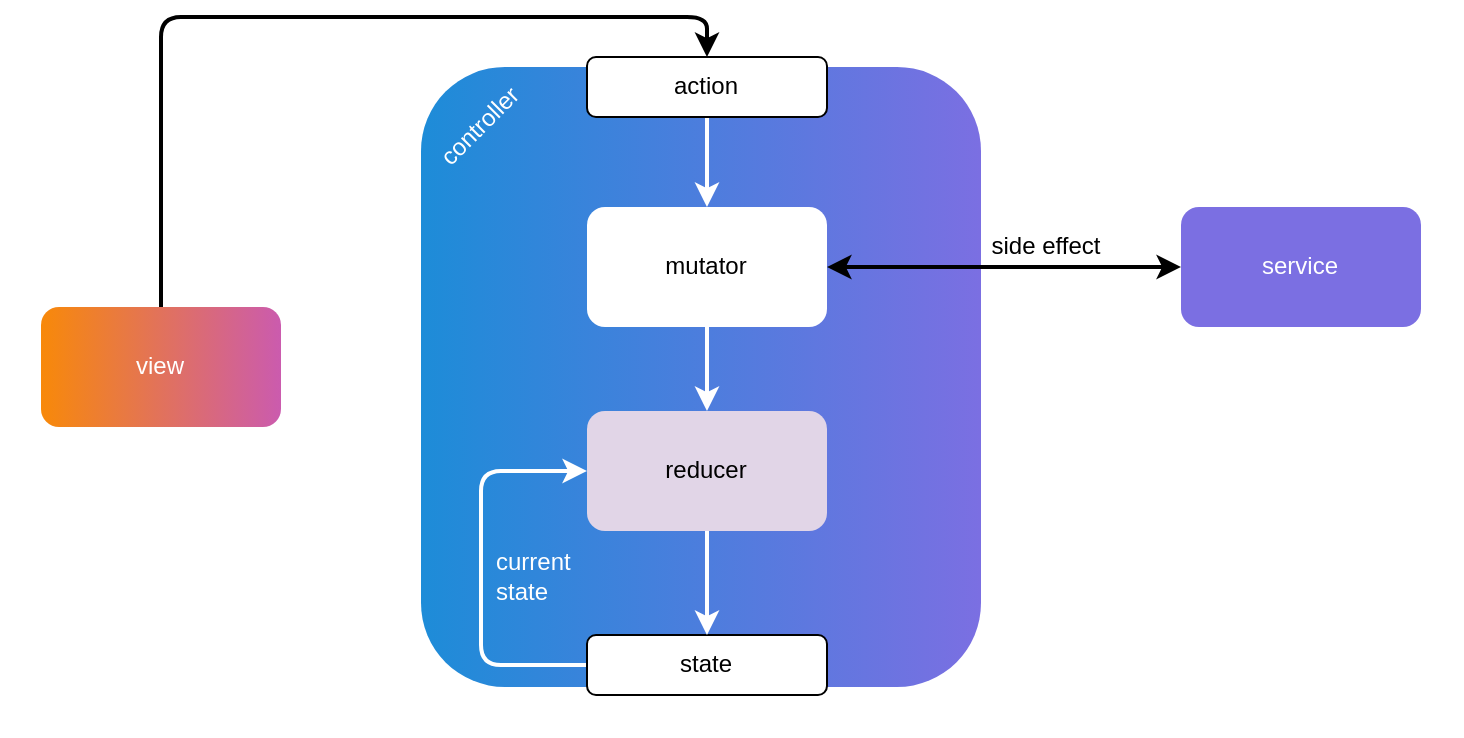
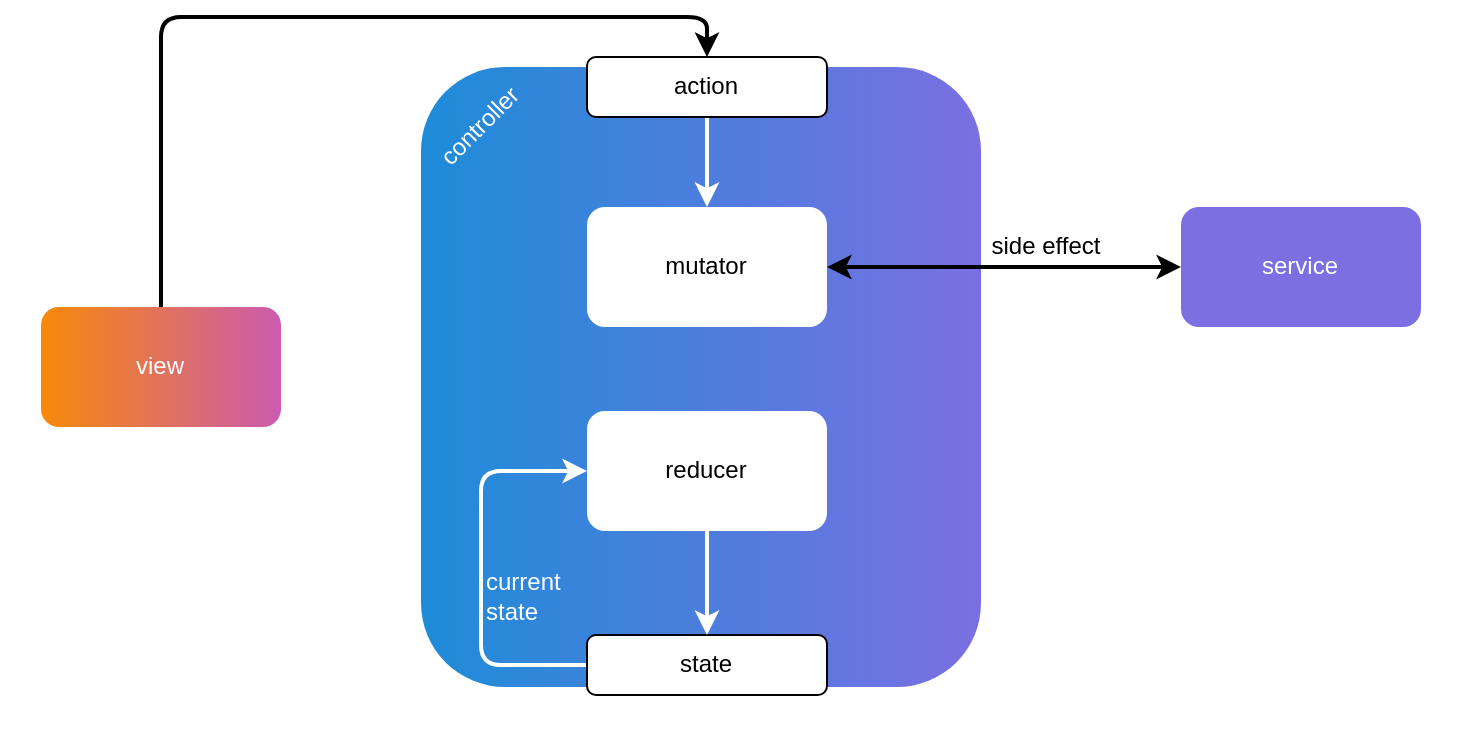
- <mxCell id="9" style="edgeStyle=orthogonalEdgeStyle;rounded=0;orthogonalLoop=1;jettySize=auto;html=1;exitX=0.5;exitY=1;exitDx=0;exitDy=0;entryX=0.5;entryY=0;entryDx=0;entryDy=0;strokeWidth=2;strokeColor=#fff;" edge="1" parent="1" source="10" target="12"><mxGeometry relative="1" as="geometry" /></mxCell>
- <mxCell id="12" value="reducer" style="rounded=1;whiteSpace=wrap;html=1;strokeColor=none;fillColor=#e1d5e7;" vertex="1" parent="1"><mxGeometry x="293" y="197" width="120" height="60" as="geometry" /></mxCell>
+ <mxCell id="12" value="reducer" style="rounded=1;whiteSpace=wrap;html=1;strokeColor=none;" vertex="1" parent="1"><mxGeometry x="293" y="197" width="120" height="60" as="geometry" /></mxCell>
- <mxCell id="16" value="current state" style="text;html=1;strokeColor=none;fillColor=none;align=left;verticalAlign=middle;whiteSpace=wrap;rounded=0;shadow=0;glass=0;comic=0;fontColor=#FFFFFF;" vertex="1" parent="1"><mxGeometry x="246" y="270" width="40" height="20" as="geometry" /></mxCell>
+ <mxCell id="16" value="current state" style="text;html=1;strokeColor=none;fillColor=none;align=left;verticalAlign=middle;whiteSpace=wrap;rounded=0;shadow=0;glass=0;comic=0;fontColor=#FFFFFF;" vertex="1" parent="1"><mxGeometry x="241" y="280" width="40" height="20" as="geometry" /></mxCell>
